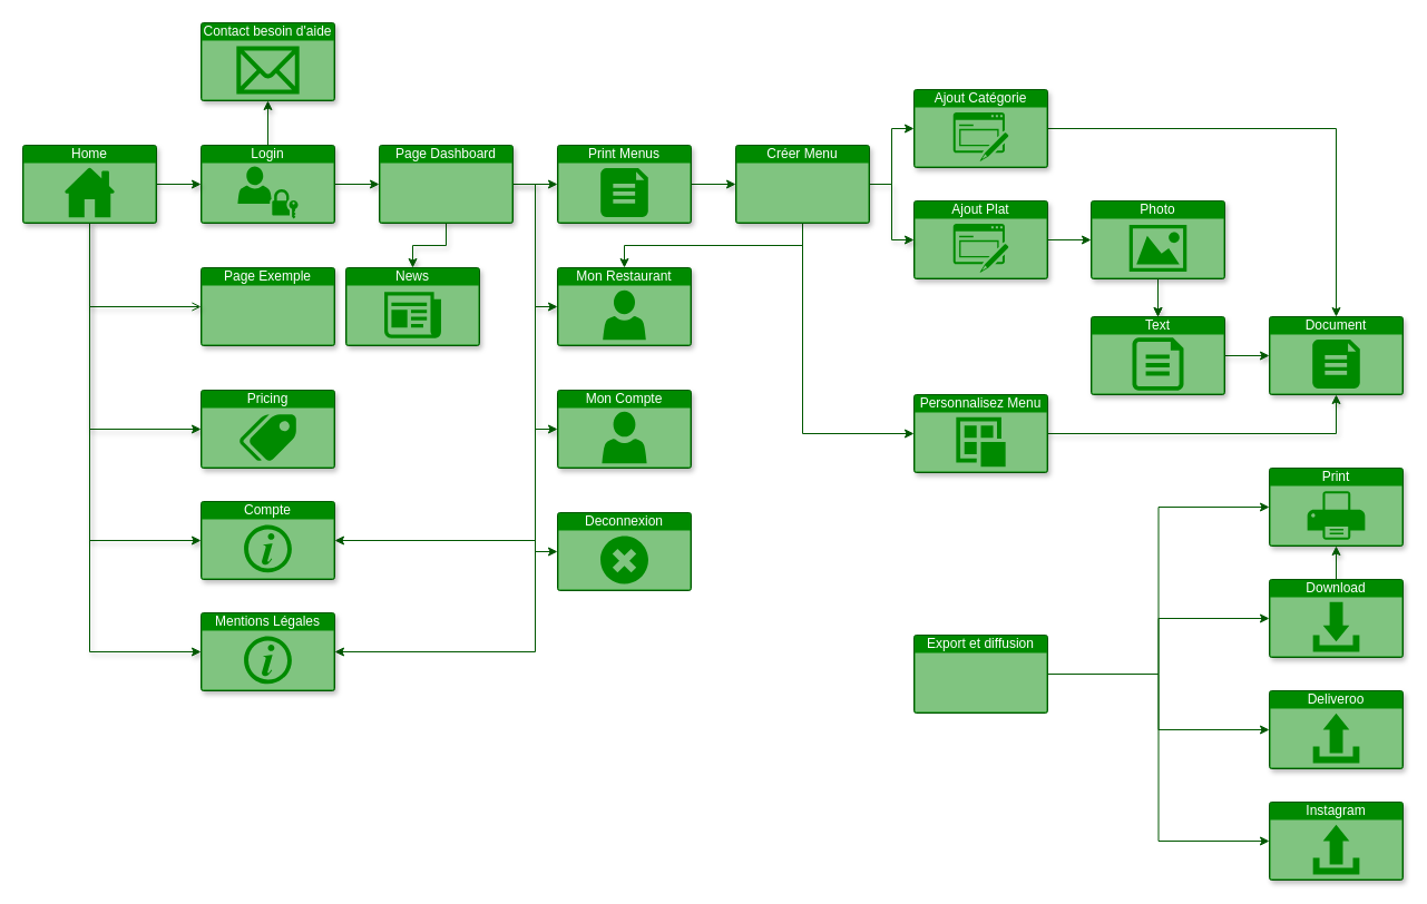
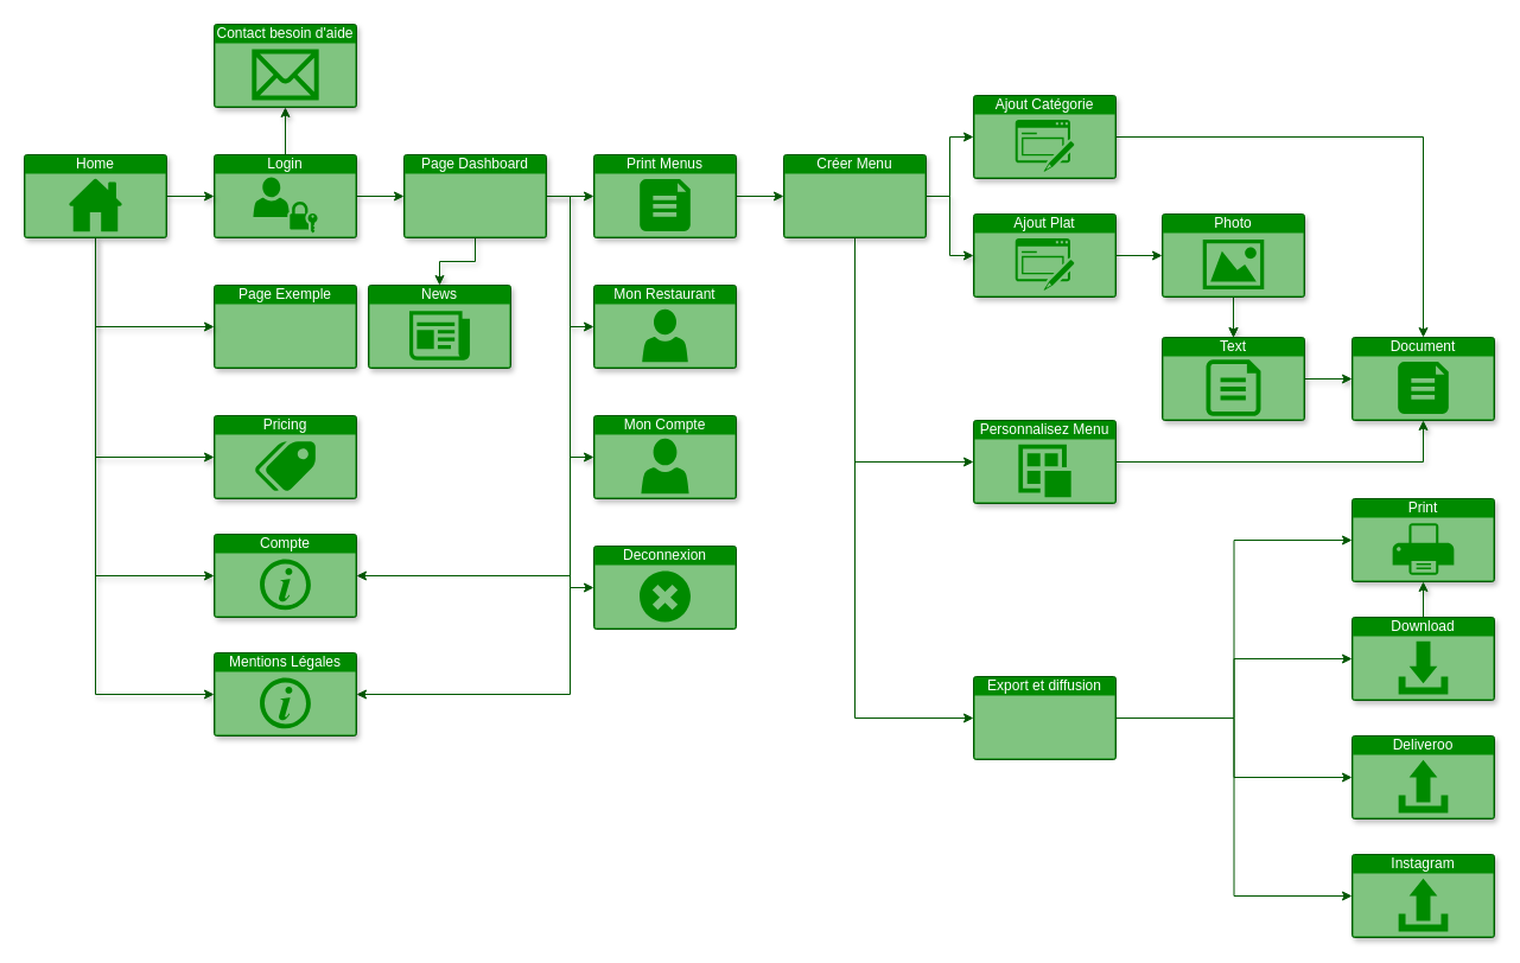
- <mxCell id="45" style="edgeStyle=orthogonalEdgeStyle;rounded=0;orthogonalLoop=1;jettySize=auto;html=1;exitX=0.5;exitY=1;exitDx=0;exitDy=0;exitPerimeter=0;fillColor=#008a00;strokeColor=#005700;" edge="1" parent="1" source="46" target="21"><mxGeometry relative="1" as="geometry" /></mxCell>
+ <mxCell id="45" style="edgeStyle=orthogonalEdgeStyle;rounded=0;orthogonalLoop=1;jettySize=auto;html=1;exitX=0.5;exitY=1;exitDx=0;exitDy=0;exitPerimeter=0;entryX=0;entryY=0.5;entryDx=0;entryDy=0;entryPerimeter=0;fillColor=#008a00;strokeColor=#005700;" edge="1" parent="1" source="46" target="56"><mxGeometry relative="1" as="geometry" /></mxCell>
- <mxCell id="8" style="edgeStyle=orthogonalEdgeStyle;rounded=0;orthogonalLoop=1;jettySize=auto;html=1;exitX=0.5;exitY=1;exitDx=0;exitDy=0;exitPerimeter=0;entryX=0;entryY=0.5;entryDx=0;entryDy=0;entryPerimeter=0;fillColor=#008a00;strokeColor=#005700;shadow=1;endArrow=open;" edge="1" parent="1" source="11" target="5"><mxGeometry relative="1" as="geometry" /></mxCell>
+ <mxCell id="8" style="edgeStyle=orthogonalEdgeStyle;rounded=0;orthogonalLoop=1;jettySize=auto;html=1;exitX=0.5;exitY=1;exitDx=0;exitDy=0;exitPerimeter=0;entryX=0;entryY=0.5;entryDx=0;entryDy=0;entryPerimeter=0;fillColor=#008a00;strokeColor=#005700;shadow=1;" edge="1" parent="1" source="11" target="5"><mxGeometry relative="1" as="geometry" /></mxCell>
